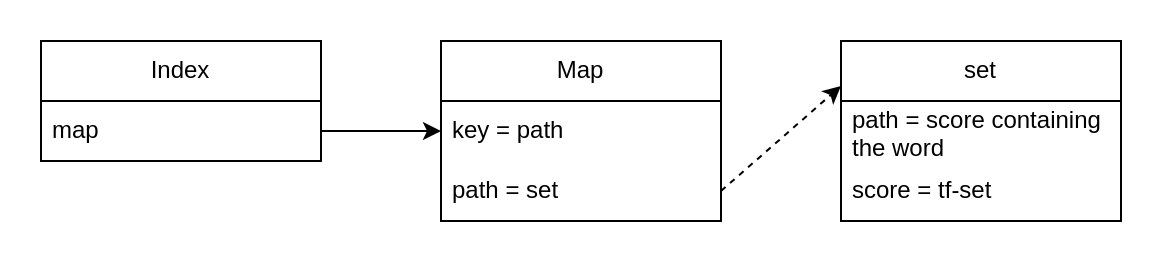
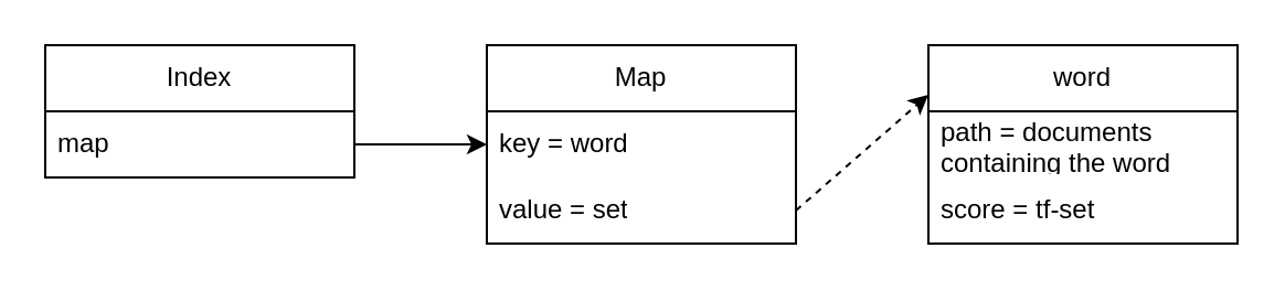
- <mxCell id="7" value="set" style="swimlane;fontStyle=0;childLayout=stackLayout;horizontal=1;startSize=30;horizontalStack=0;resizeParent=1;resizeParentMax=0;resizeLast=0;collapsible=1;marginBottom=0;whiteSpace=wrap;html=1;" vertex="1" parent="1"><mxGeometry x="420" y="20" width="140" height="90" as="geometry" /></mxCell>
+ <mxCell id="7" value="word" style="swimlane;fontStyle=0;childLayout=stackLayout;horizontal=1;startSize=30;horizontalStack=0;resizeParent=1;resizeParentMax=0;resizeLast=0;collapsible=1;marginBottom=0;whiteSpace=wrap;html=1;" vertex="1" parent="1"><mxGeometry x="420" y="20" width="140" height="90" as="geometry" /></mxCell>
- <mxCell id="5" value="key = path&amp;nbsp;&lt;span style=&quot;white-space: pre;&quot;&gt;&#09;&lt;/span&gt;" style="text;strokeColor=none;fillColor=none;align=left;verticalAlign=middle;spacingLeft=4;spacingRight=4;overflow=hidden;points=[[0,0.5],[1,0.5]];portConstraint=eastwest;rotatable=0;whiteSpace=wrap;html=1;" vertex="1" parent="4"><mxGeometry y="30" width="140" height="30" as="geometry" /></mxCell>
+ <mxCell id="5" value="key = word&amp;nbsp;&lt;span style=&quot;white-space: pre;&quot;&gt;&#09;&lt;/span&gt;" style="text;strokeColor=none;fillColor=none;align=left;verticalAlign=middle;spacingLeft=4;spacingRight=4;overflow=hidden;points=[[0,0.5],[1,0.5]];portConstraint=eastwest;rotatable=0;whiteSpace=wrap;html=1;" vertex="1" parent="4"><mxGeometry y="30" width="140" height="30" as="geometry" /></mxCell>
- <mxCell id="8" value="path = score containing the word" style="text;strokeColor=none;fillColor=none;align=left;verticalAlign=middle;spacingLeft=4;spacingRight=4;overflow=hidden;points=[[0,0.5],[1,0.5]];portConstraint=eastwest;rotatable=0;whiteSpace=wrap;html=1;" vertex="1" parent="7"><mxGeometry y="30" width="140" height="30" as="geometry" /></mxCell>
+ <mxCell id="8" value="path = documents containing the word" style="text;strokeColor=none;fillColor=none;align=left;verticalAlign=middle;spacingLeft=4;spacingRight=4;overflow=hidden;points=[[0,0.5],[1,0.5]];portConstraint=eastwest;rotatable=0;whiteSpace=wrap;html=1;" vertex="1" parent="7"><mxGeometry y="30" width="140" height="30" as="geometry" /></mxCell>
- <mxCell id="6" value="path = set" style="text;strokeColor=none;fillColor=none;align=left;verticalAlign=middle;spacingLeft=4;spacingRight=4;overflow=hidden;points=[[0,0.5],[1,0.5]];portConstraint=eastwest;rotatable=0;whiteSpace=wrap;html=1;" vertex="1" parent="4"><mxGeometry y="60" width="140" height="30" as="geometry" /></mxCell>
+ <mxCell id="6" value="value = set" style="text;strokeColor=none;fillColor=none;align=left;verticalAlign=middle;spacingLeft=4;spacingRight=4;overflow=hidden;points=[[0,0.5],[1,0.5]];portConstraint=eastwest;rotatable=0;whiteSpace=wrap;html=1;" vertex="1" parent="4"><mxGeometry y="60" width="140" height="30" as="geometry" /></mxCell>
